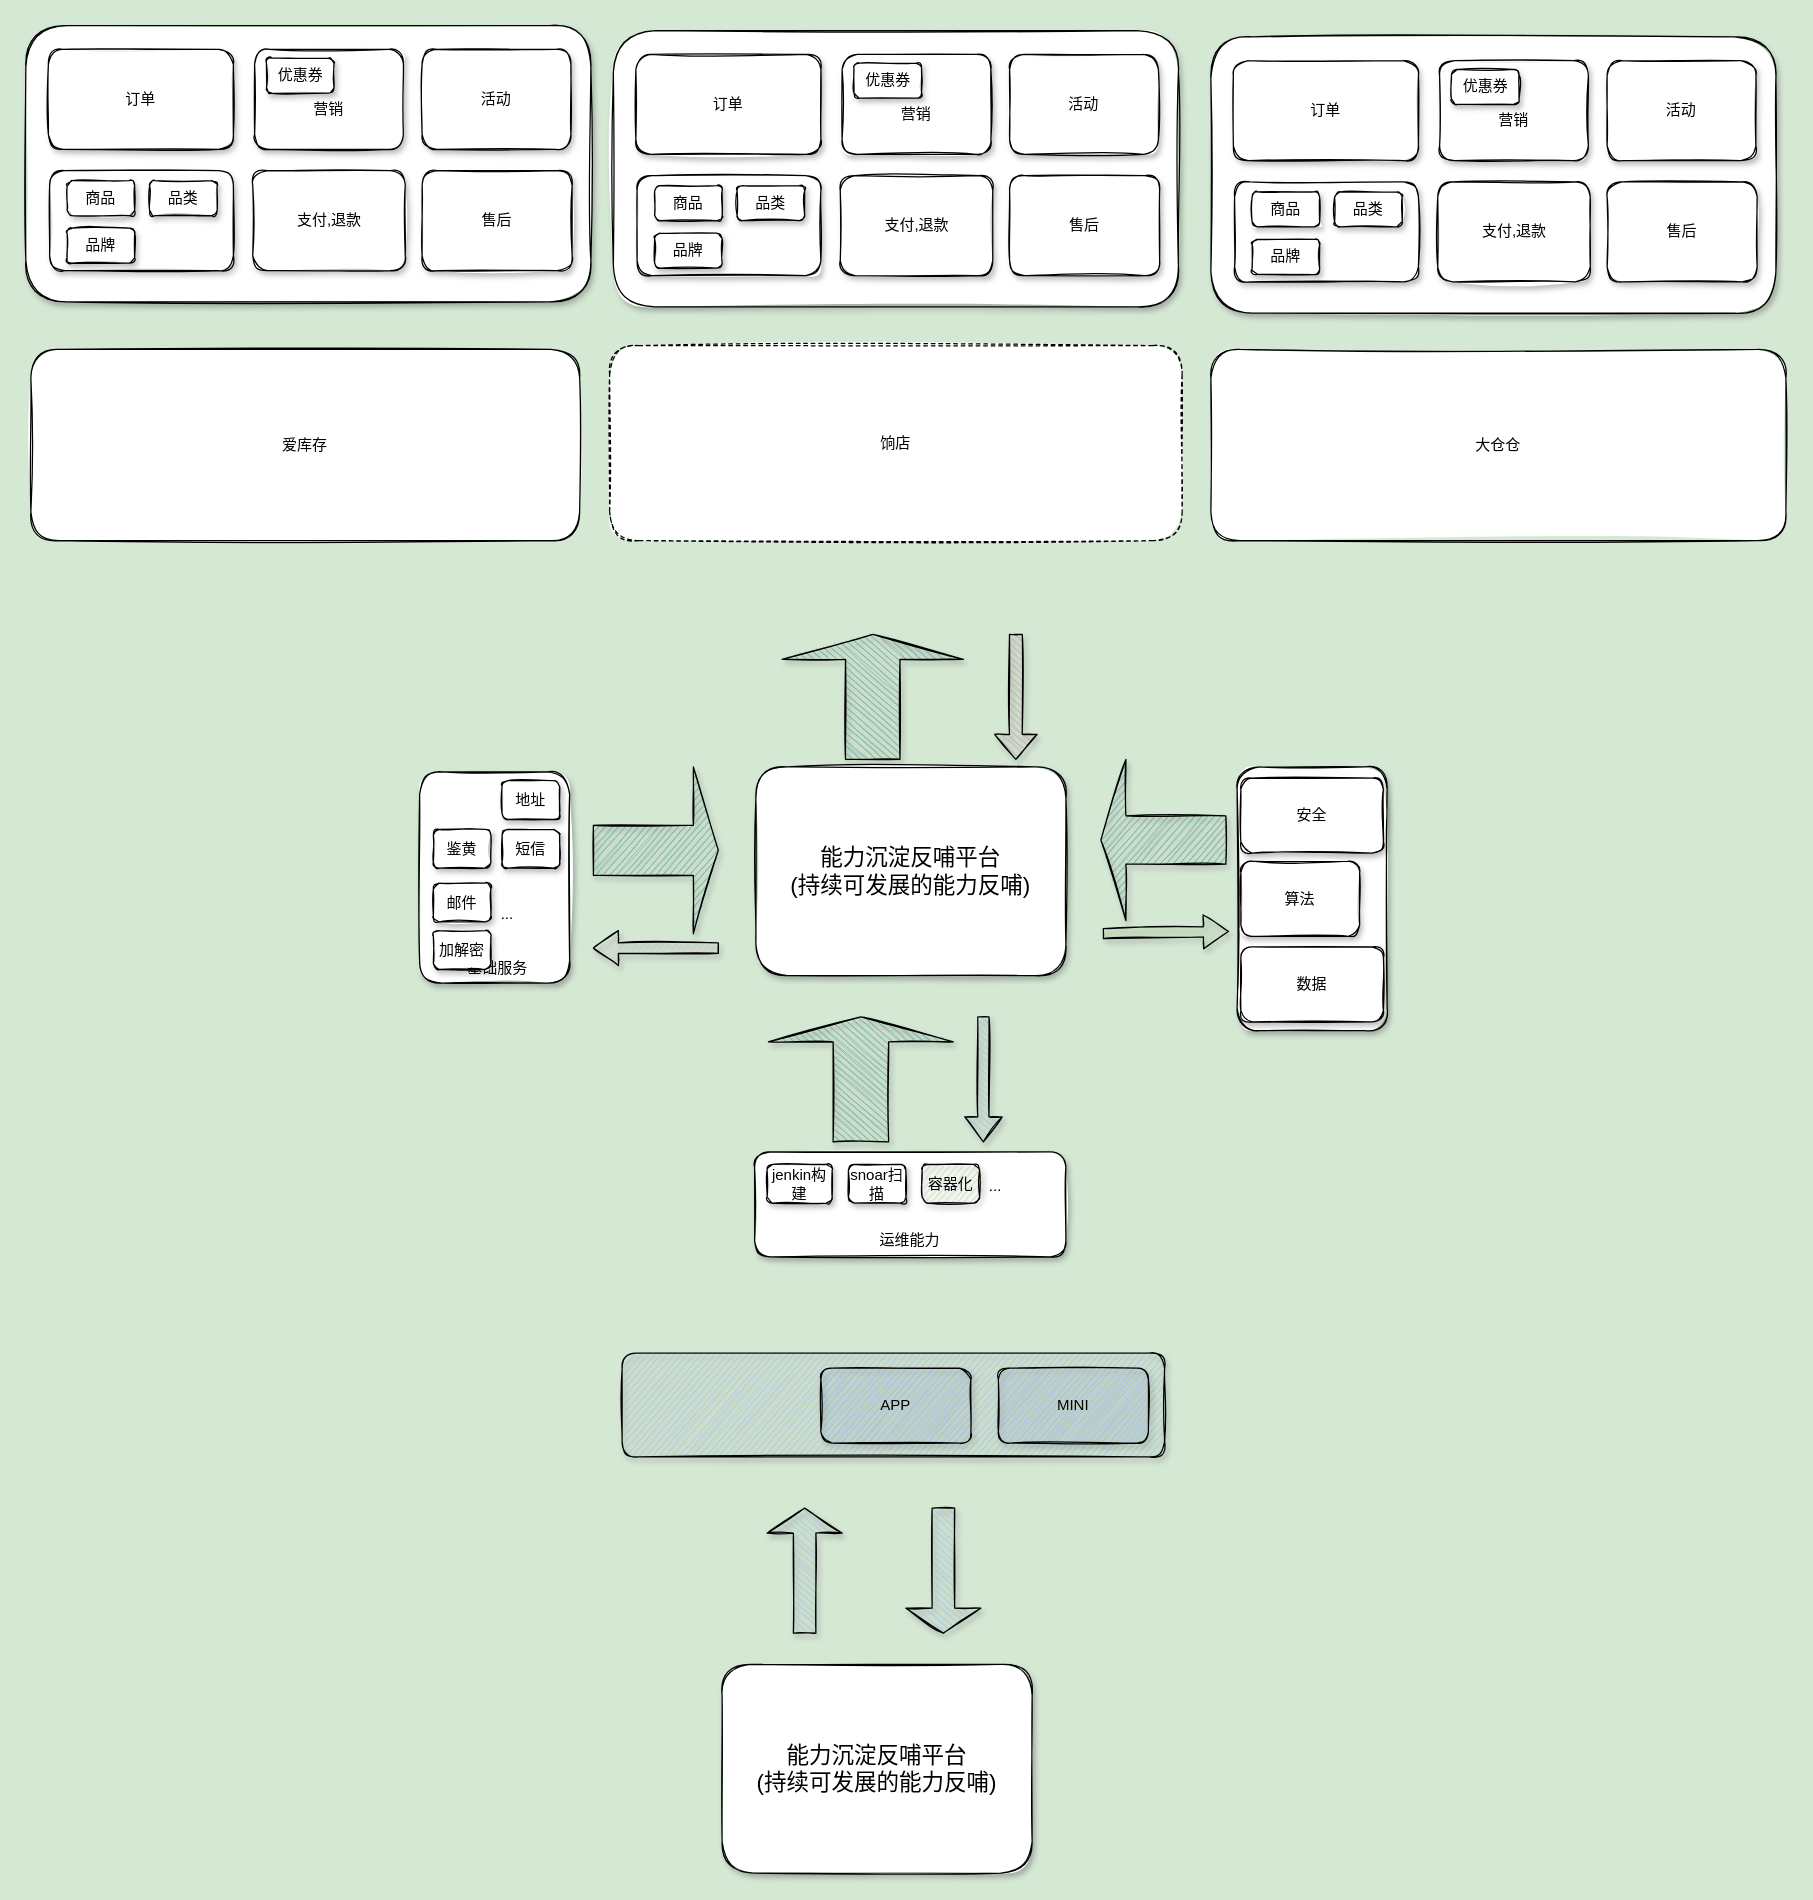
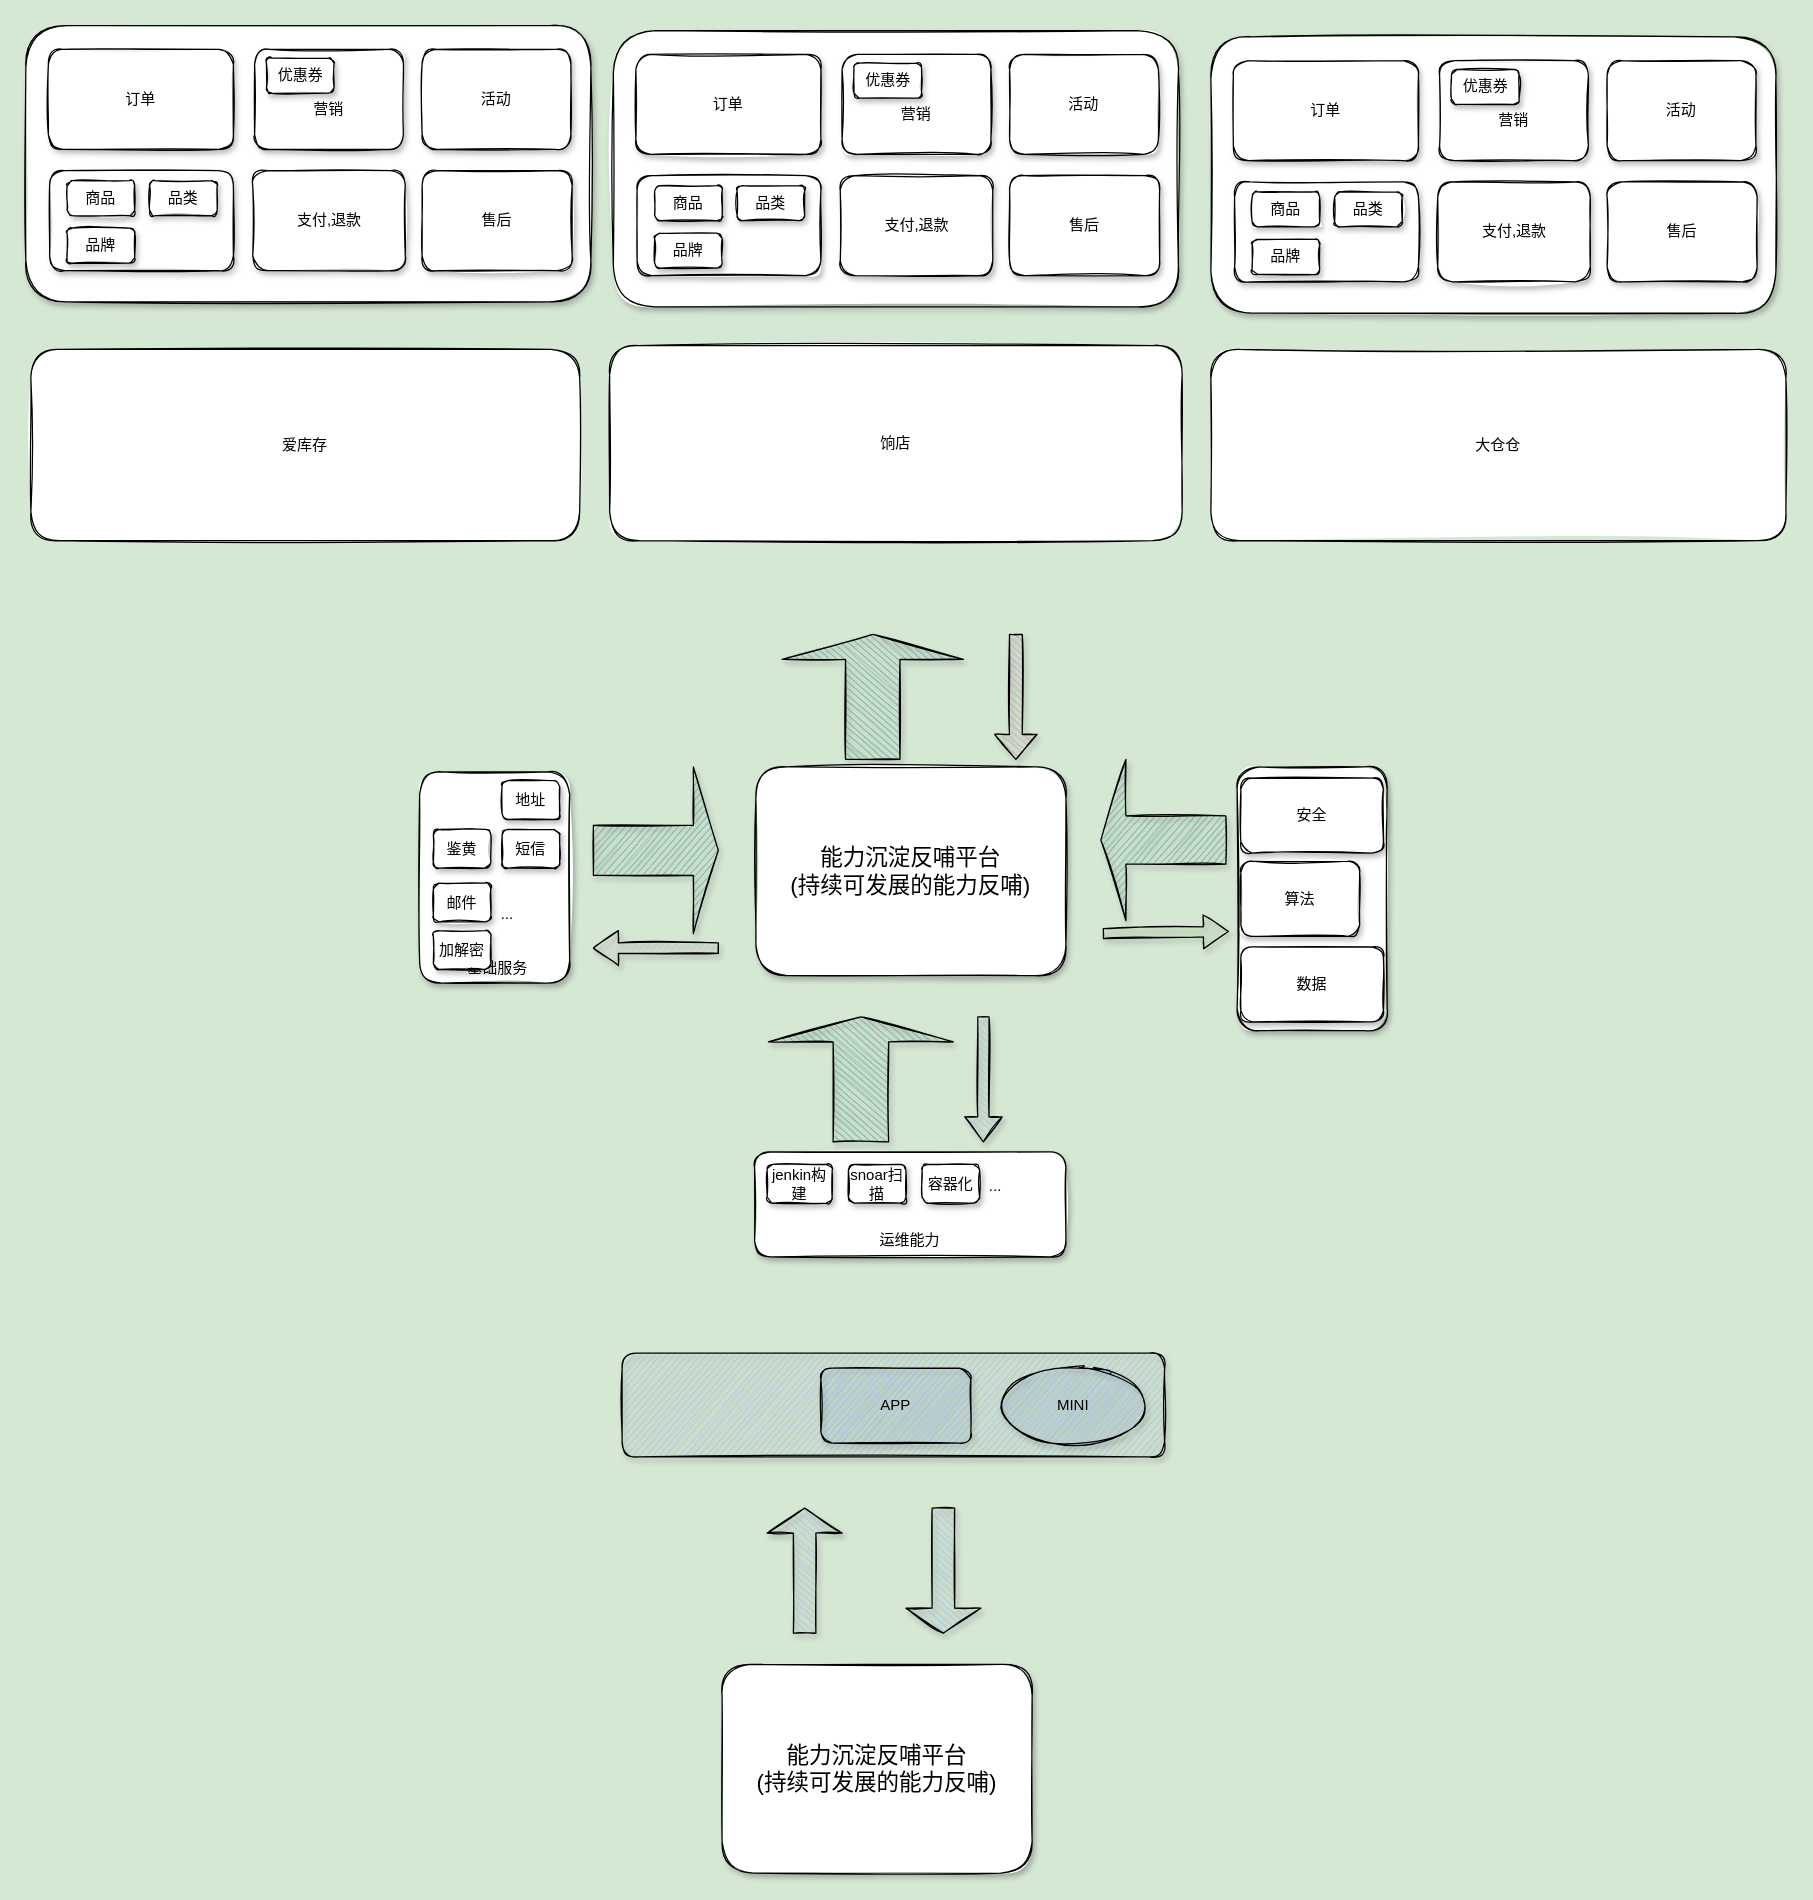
- <mxCell id="43" value="饷店" style="rounded=1;whiteSpace=wrap;html=1;sketch=1;dashed=1;" parent="1" vertex="1"><mxGeometry x="487" y="276" width="458" height="156" as="geometry" /></mxCell>
+ <mxCell id="43" value="饷店" style="rounded=1;whiteSpace=wrap;html=1;sketch=1;" parent="1" vertex="1"><mxGeometry x="487" y="276" width="458" height="156" as="geometry" /></mxCell>
- <mxCell id="22" value="&lt;font face=&quot;Tahoma&quot;&gt;容器化&lt;/font&gt;" style="rounded=1;whiteSpace=wrap;html=1;shadow=1;sketch=1;fillColor=#b9e0a5;" parent="1" vertex="1"><mxGeometry x="737" y="931" width="46" height="31" as="geometry" /></mxCell>
+ <mxCell id="22" value="&lt;font face=&quot;Tahoma&quot;&gt;容器化&lt;/font&gt;" style="rounded=1;whiteSpace=wrap;html=1;shadow=1;sketch=1;" parent="1" vertex="1"><mxGeometry x="737" y="931" width="46" height="31" as="geometry" /></mxCell>
- <mxCell id="39" value="MINI" style="rounded=1;whiteSpace=wrap;html=1;fillColor=#A9C4EB;shadow=1;sketch=1;" parent="1" vertex="1"><mxGeometry x="798" y="1094" width="120" height="60" as="geometry" /></mxCell>
+ <mxCell id="39" value="MINI" style="ellipse;whiteSpace=wrap;html=1;fillColor=#A9C4EB;shadow=1;sketch=1;" parent="1" vertex="1"><mxGeometry x="798" y="1094" width="120" height="60" as="geometry" /></mxCell>
